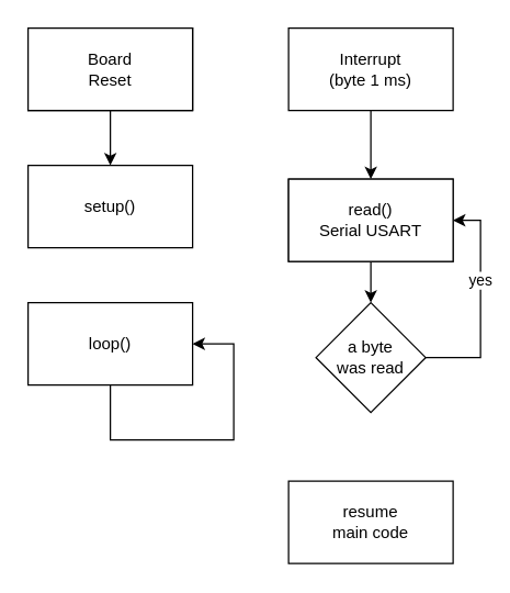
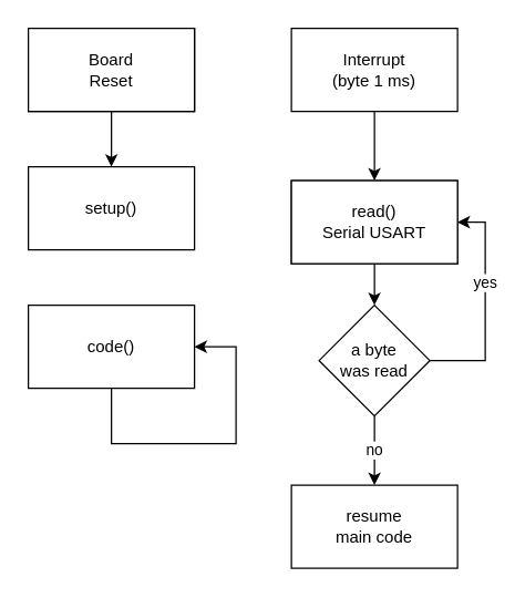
- <mxCell id="11" value="loop()" style="rounded=0;whiteSpace=wrap;html=1;" parent="1" vertex="1"><mxGeometry y="220" width="120" height="60" as="geometry" x="20" /></mxCell>
+ <mxCell id="11" value="code()" style="rounded=0;whiteSpace=wrap;html=1;" parent="1" vertex="1"><mxGeometry y="220" width="120" height="60" as="geometry" x="20" /></mxCell>
+ <mxCell id="7" value="no" style="edgeStyle=orthogonalEdgeStyle;rounded=0;orthogonalLoop=1;jettySize=auto;html=1;" parent="1" source="8" target="9" edge="1"><mxGeometry relative="1" as="geometry"><mxPoint x="270" y="390" as="targetPoint" /><mxPoint as="offset" /></mxGeometry></mxCell>
